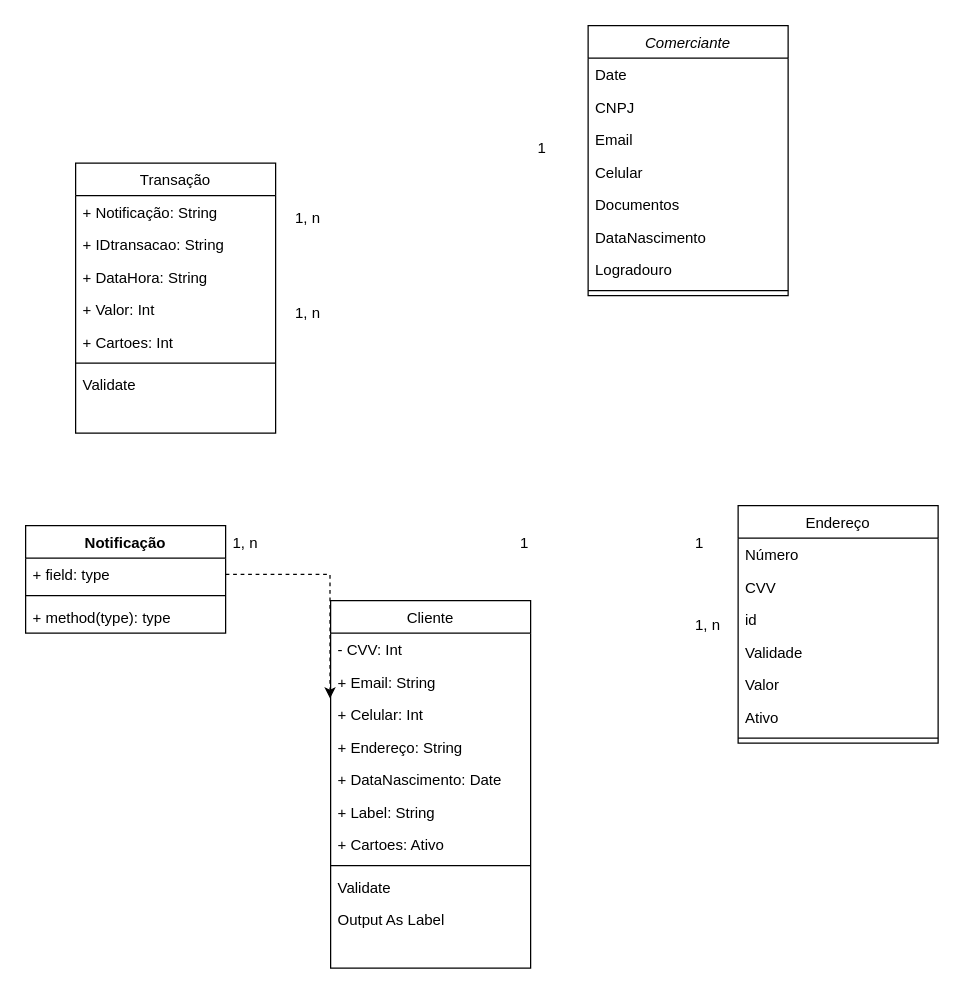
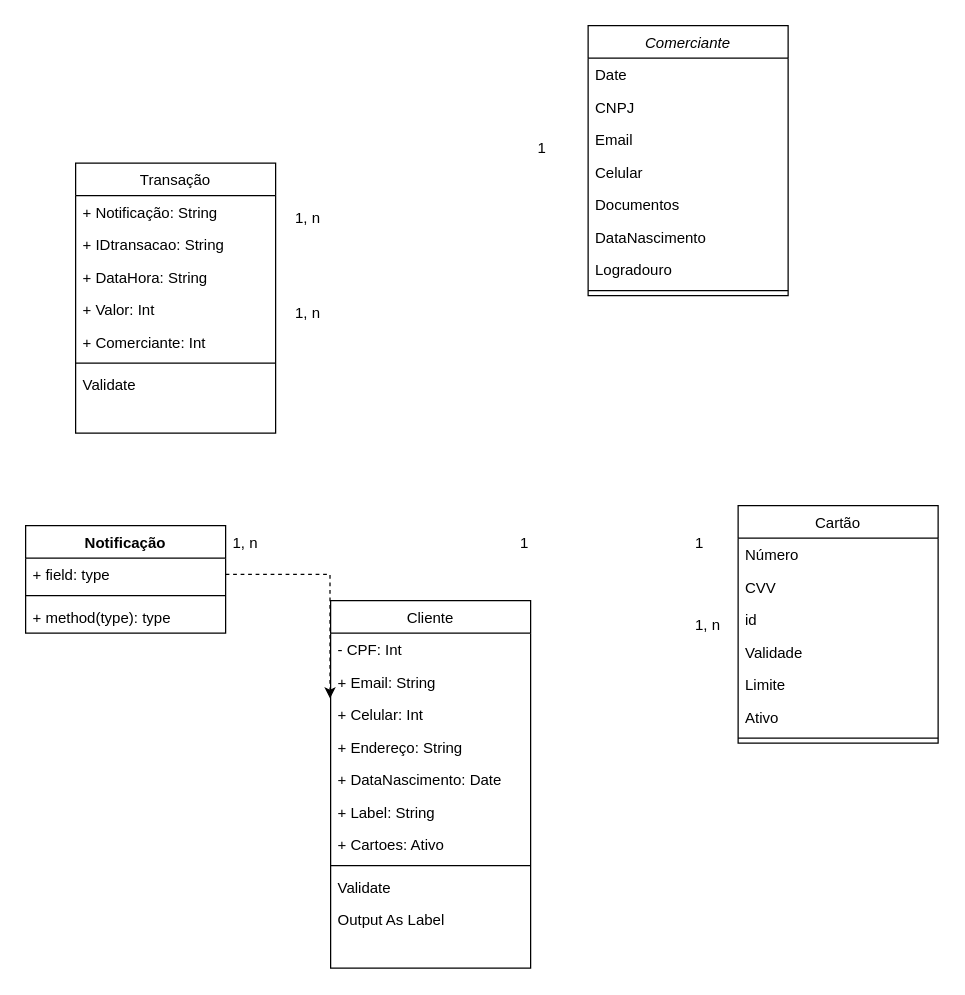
- <mxCell id="15" value="+ Cartoes: Int" style="text;align=left;verticalAlign=top;spacingLeft=4;spacingRight=4;overflow=hidden;rotatable=0;points=[[0,0.5],[1,0.5]];portConstraint=eastwest;rounded=0;shadow=0;html=0;" parent="10" vertex="1"><mxGeometry y="130" width="160" height="26" as="geometry" /></mxCell>
+ <mxCell id="15" value="+ Comerciante: Int" style="text;align=left;verticalAlign=top;spacingLeft=4;spacingRight=4;overflow=hidden;rotatable=0;points=[[0,0.5],[1,0.5]];portConstraint=eastwest;rounded=0;shadow=0;html=0;" parent="10" vertex="1"><mxGeometry y="130" width="160" height="26" as="geometry" /></mxCell>
- <mxCell id="2" value="Endereço" style="swimlane;fontStyle=0;align=center;verticalAlign=top;childLayout=stackLayout;horizontal=1;startSize=26;horizontalStack=0;resizeParent=1;resizeLast=0;collapsible=1;marginBottom=0;rounded=0;shadow=0;strokeWidth=1;" parent="1" vertex="1"><mxGeometry x="590" y="404" width="160" height="190" as="geometry"><mxRectangle x="550" y="140" width="160" height="26" as="alternateBounds" /></mxGeometry></mxCell>
+ <mxCell id="2" value="Cartão" style="swimlane;fontStyle=0;align=center;verticalAlign=top;childLayout=stackLayout;horizontal=1;startSize=26;horizontalStack=0;resizeParent=1;resizeLast=0;collapsible=1;marginBottom=0;rounded=0;shadow=0;strokeWidth=1;" parent="1" vertex="1"><mxGeometry x="590" y="404" width="160" height="190" as="geometry"><mxRectangle x="550" y="140" width="160" height="26" as="alternateBounds" /></mxGeometry></mxCell>
- <mxCell id="32" value="- CVV: Int" style="text;align=left;verticalAlign=top;spacingLeft=4;spacingRight=4;overflow=hidden;rotatable=0;points=[[0,0.5],[1,0.5]];portConstraint=eastwest;rounded=0;shadow=0;html=0;" parent="31" vertex="1"><mxGeometry y="26" width="160" height="26" as="geometry" /></mxCell>
+ <mxCell id="32" value="- CPF: Int" style="text;align=left;verticalAlign=top;spacingLeft=4;spacingRight=4;overflow=hidden;rotatable=0;points=[[0,0.5],[1,0.5]];portConstraint=eastwest;rounded=0;shadow=0;html=0;" parent="31" vertex="1"><mxGeometry y="26" width="160" height="26" as="geometry" /></mxCell>
- <mxCell id="7" value="Valor" style="text;align=left;verticalAlign=top;spacingLeft=4;spacingRight=4;overflow=hidden;rotatable=0;points=[[0,0.5],[1,0.5]];portConstraint=eastwest;rounded=0;shadow=0;html=0;" parent="2" vertex="1"><mxGeometry y="130" width="160" height="26" as="geometry" /></mxCell>
+ <mxCell id="7" value="Limite" style="text;align=left;verticalAlign=top;spacingLeft=4;spacingRight=4;overflow=hidden;rotatable=0;points=[[0,0.5],[1,0.5]];portConstraint=eastwest;rounded=0;shadow=0;html=0;" parent="2" vertex="1"><mxGeometry y="130" width="160" height="26" as="geometry" /></mxCell>
